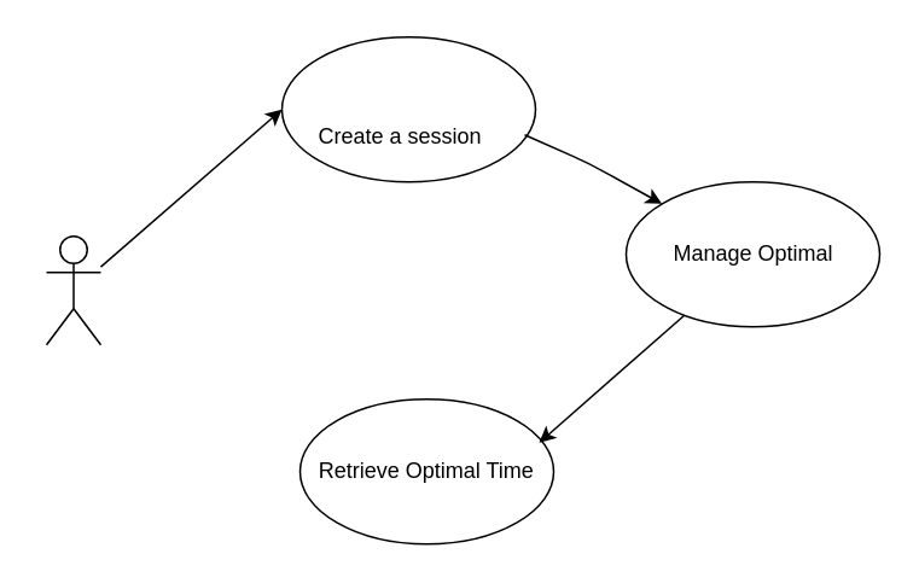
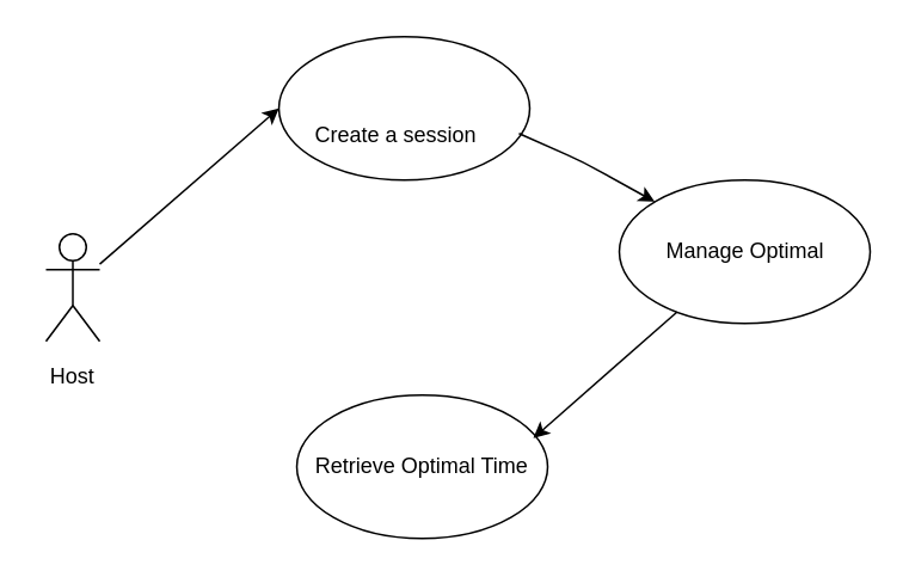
+ <mxCell id="12" value="Host" style="text;html=1;strokeColor=none;fillColor=none;align=center;verticalAlign=middle;whiteSpace=wrap;rounded=0;fontColor=none;" vertex="1" parent="1"><mxGeometry x="20" y="200" width="40" height="20" as="geometry" /></mxCell>
